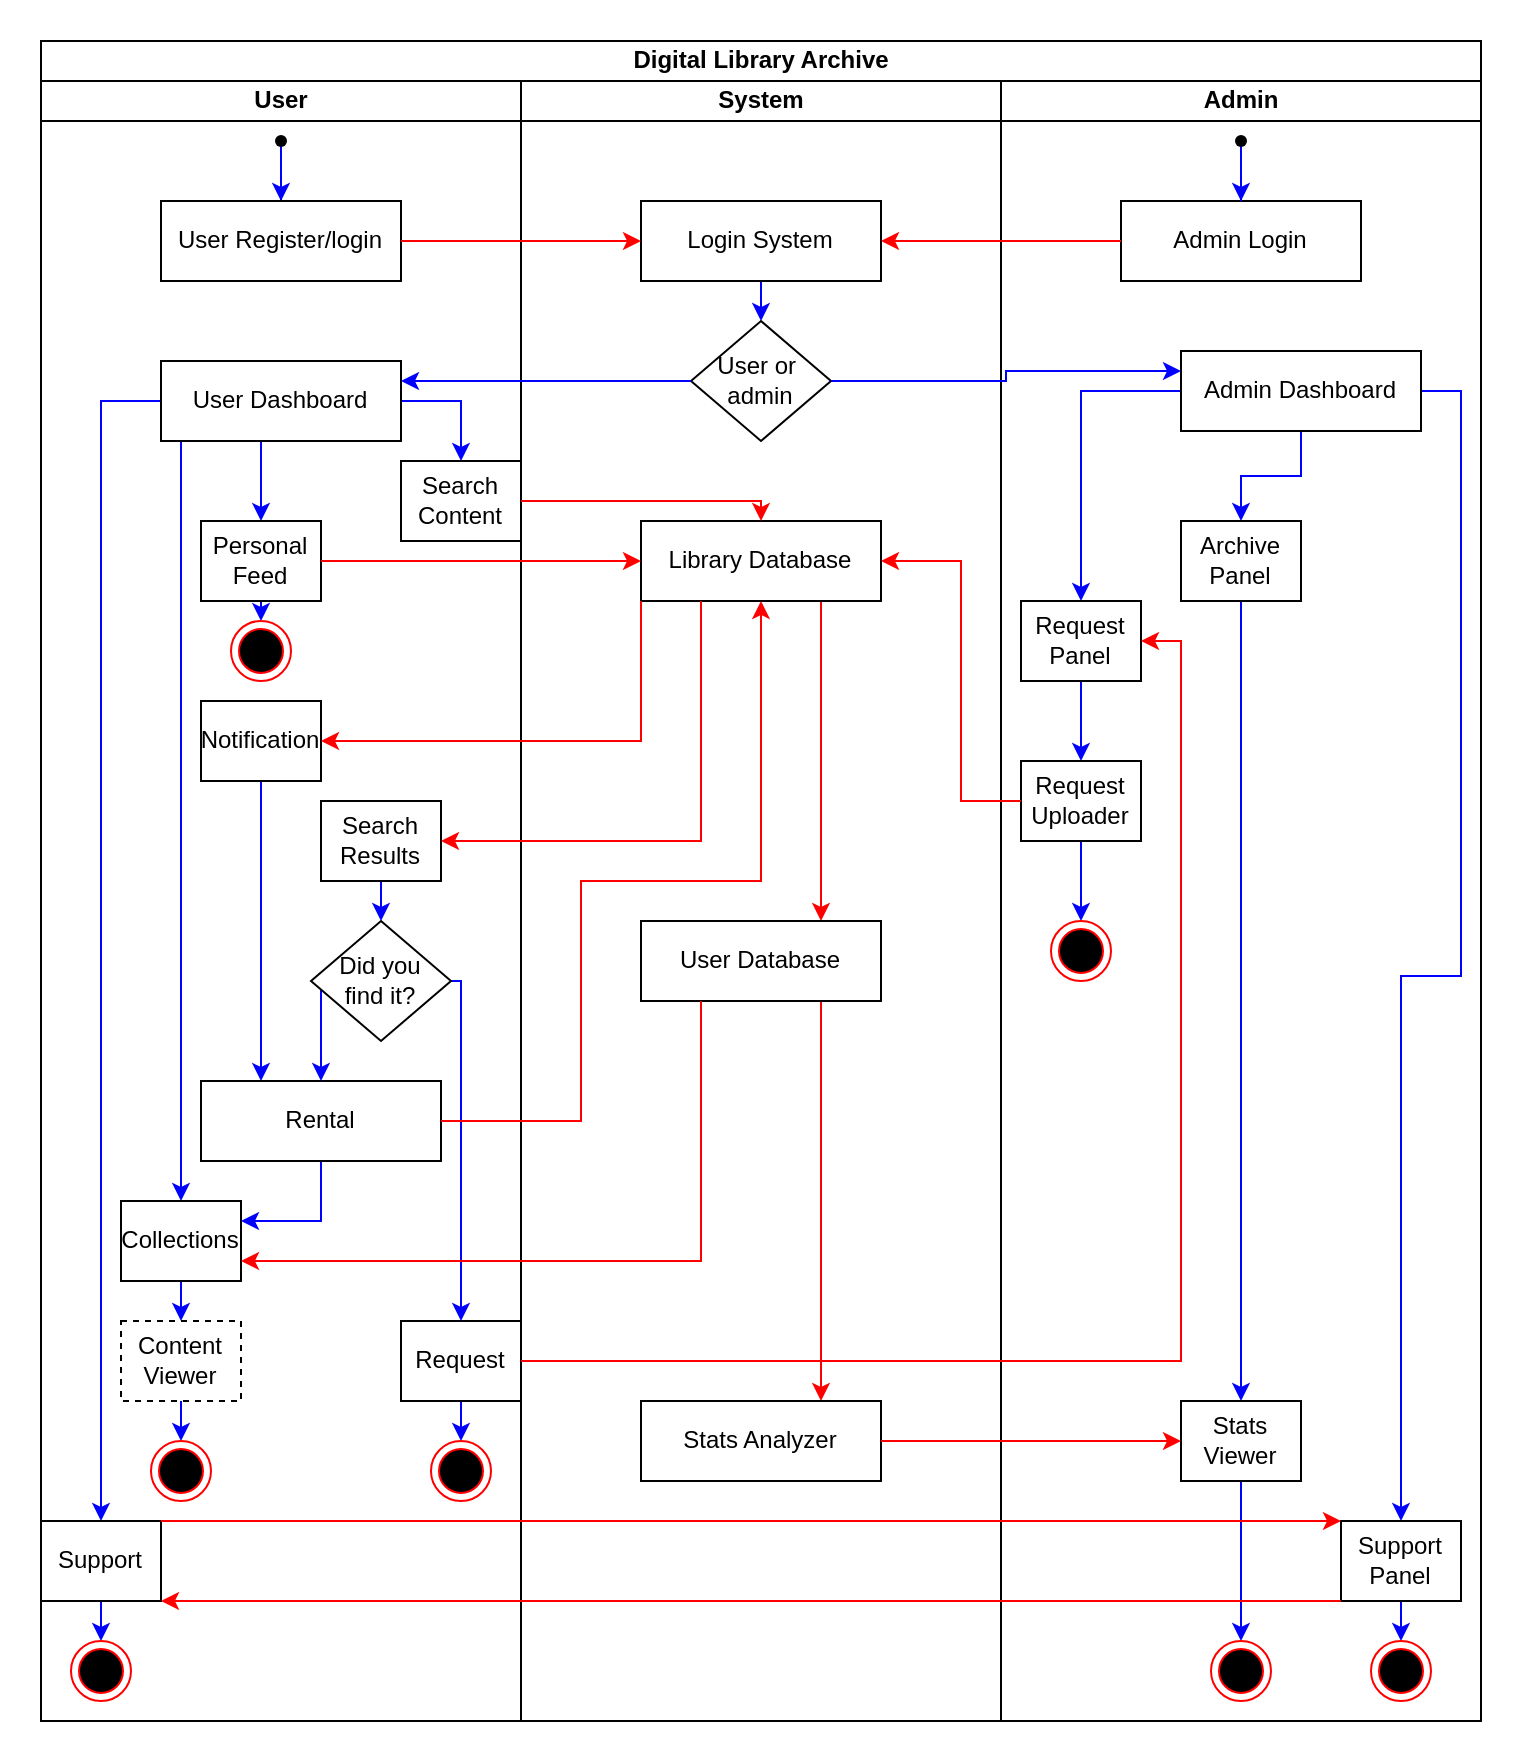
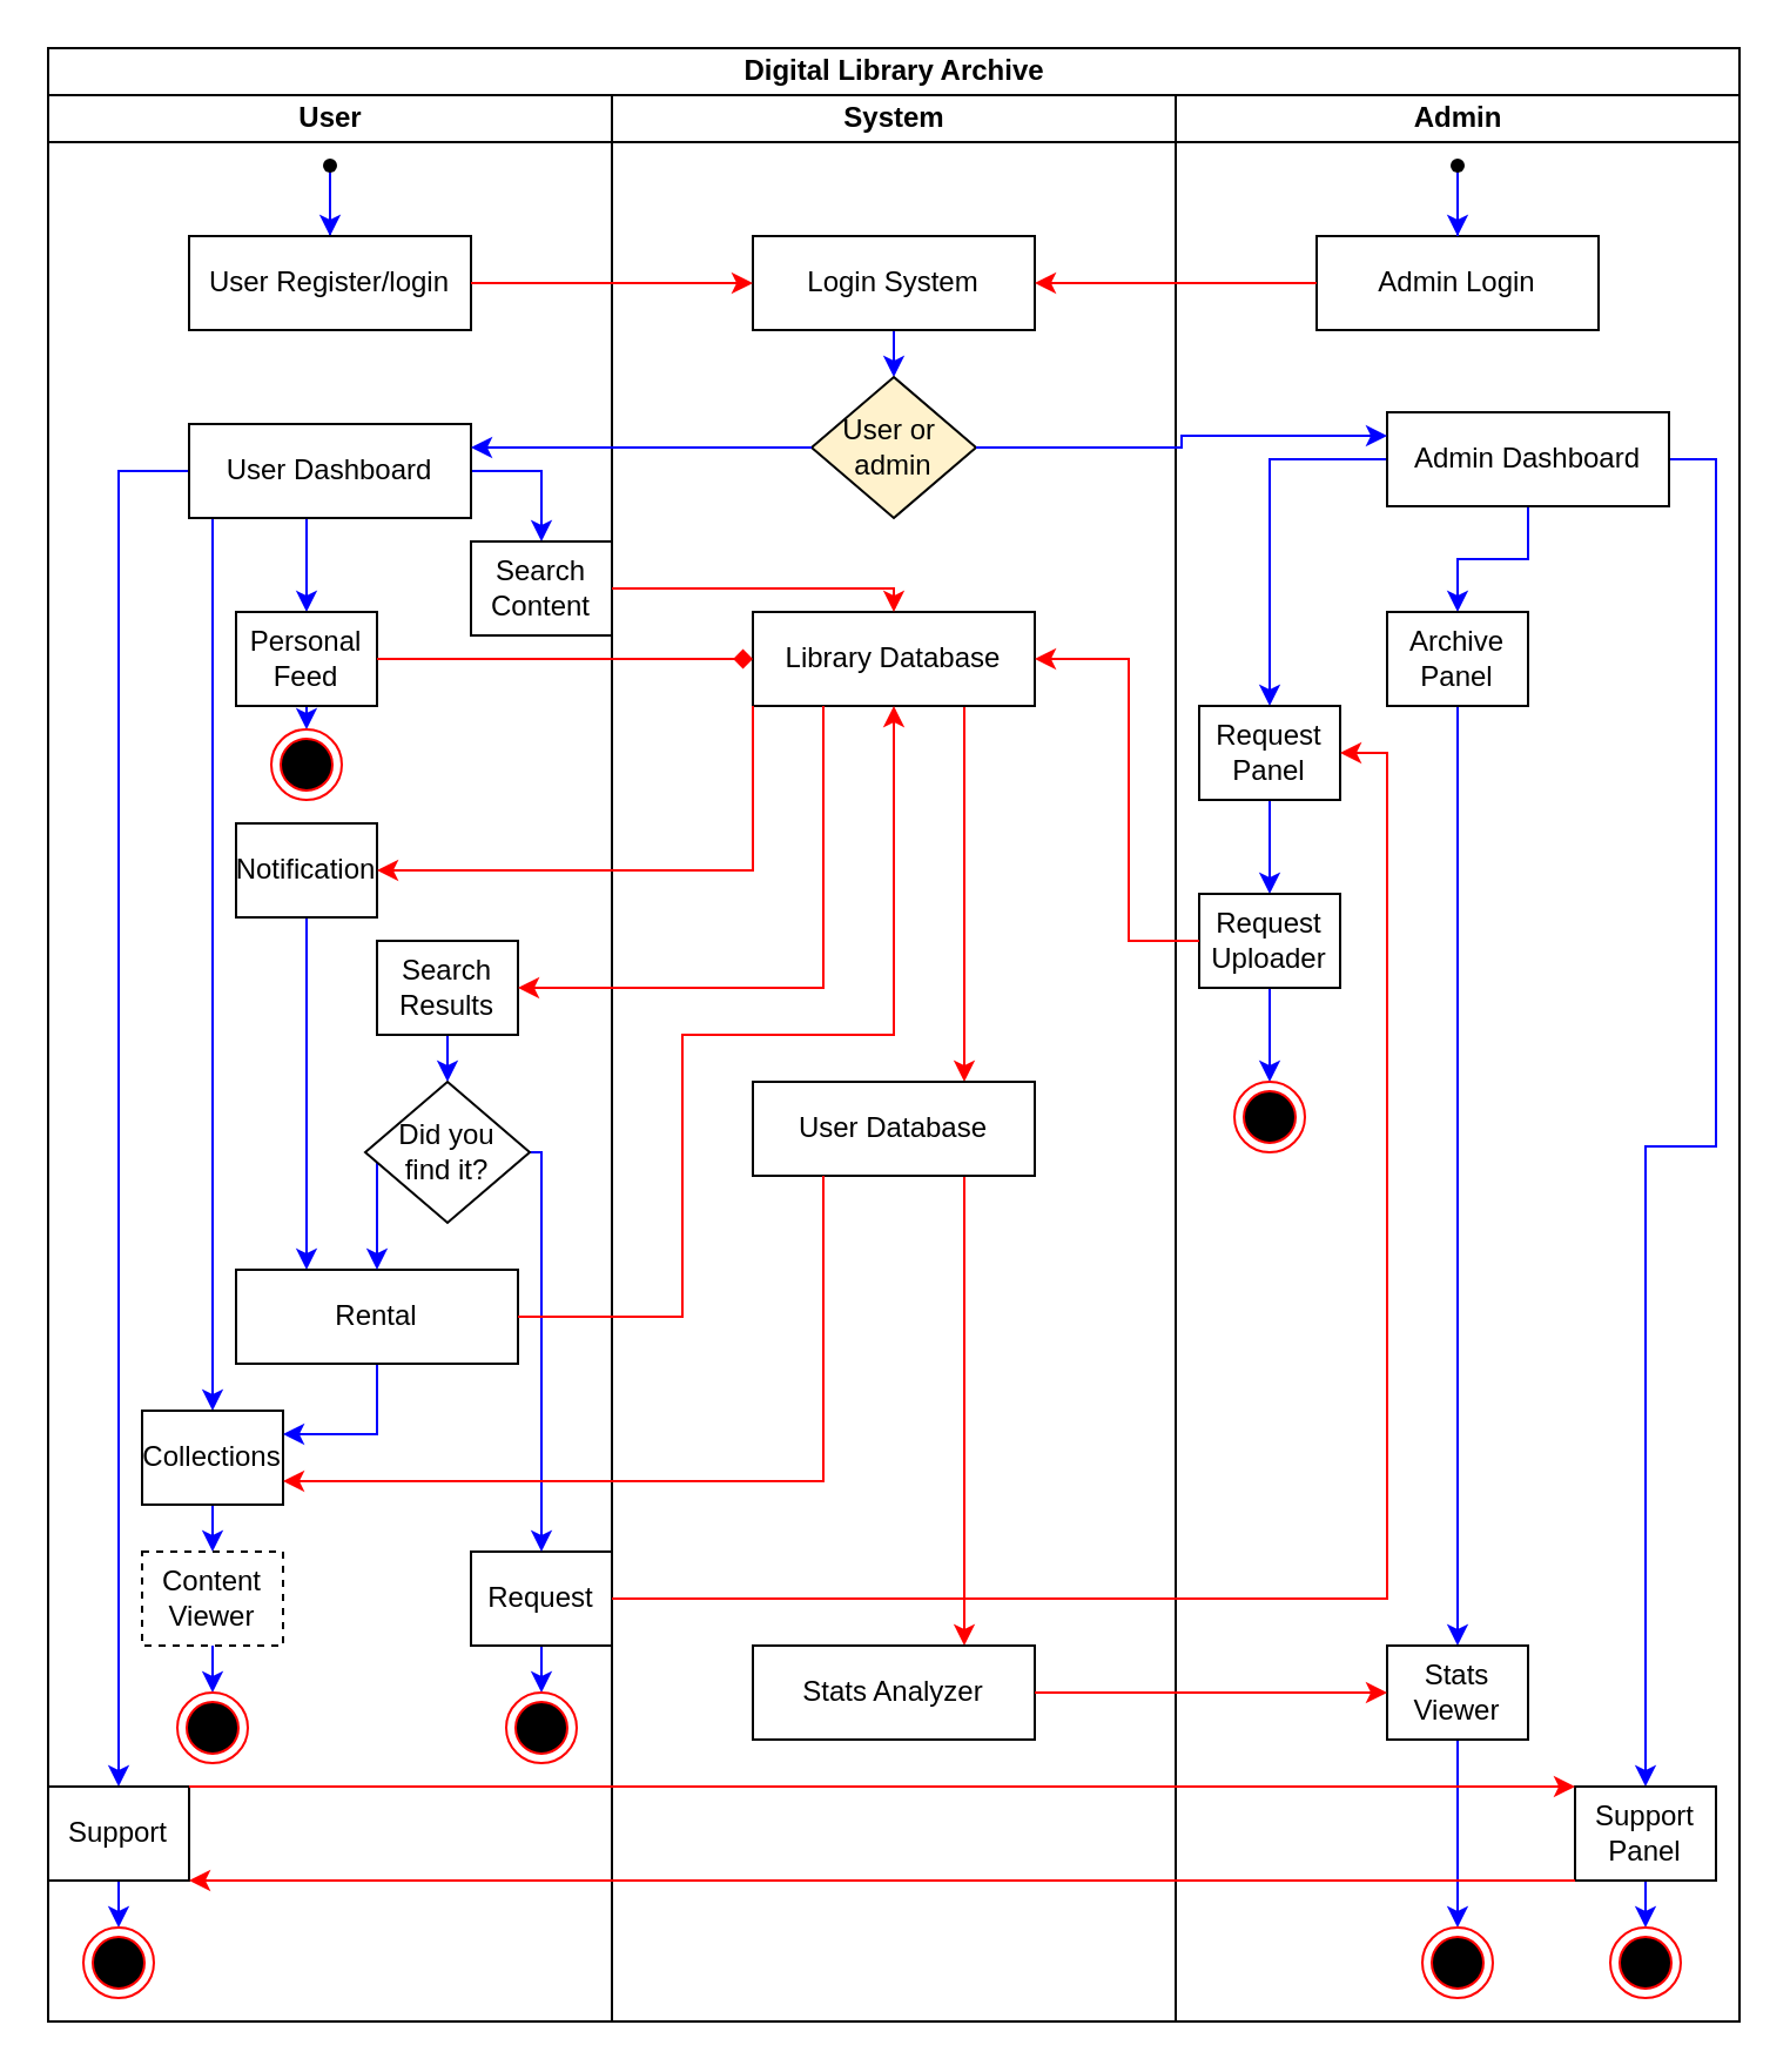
- <mxCell id="40" value="User or&amp;nbsp;&lt;div&gt;admin&lt;/div&gt;" style="rhombus;whiteSpace=wrap;html=1;" vertex="1" parent="37"><mxGeometry x="85" y="120" width="70" height="60" as="geometry" /></mxCell>
+ <mxCell id="40" value="User or&amp;nbsp;&lt;div&gt;admin&lt;/div&gt;" style="rhombus;whiteSpace=wrap;html=1;fillColor=#fff2cc;" vertex="1" parent="37"><mxGeometry x="85" y="120" width="70" height="60" as="geometry" /></mxCell>
- <mxCell id="72" style="edgeStyle=orthogonalEdgeStyle;rounded=0;orthogonalLoop=1;jettySize=auto;html=1;exitX=1;exitY=0.5;exitDx=0;exitDy=0;entryX=0;entryY=0.5;entryDx=0;entryDy=0;strokeColor=#FF0000;" edge="1" parent="3" source="15" target="42"><mxGeometry relative="1" as="geometry" /></mxCell>
+ <mxCell id="72" style="edgeStyle=orthogonalEdgeStyle;rounded=0;orthogonalLoop=1;jettySize=auto;html=1;exitX=1;exitY=0.5;exitDx=0;exitDy=0;entryX=0;entryY=0.5;entryDx=0;entryDy=0;strokeColor=#FF0000;endArrow=diamond;" edge="1" parent="3" source="15" target="42"><mxGeometry relative="1" as="geometry" /></mxCell>
